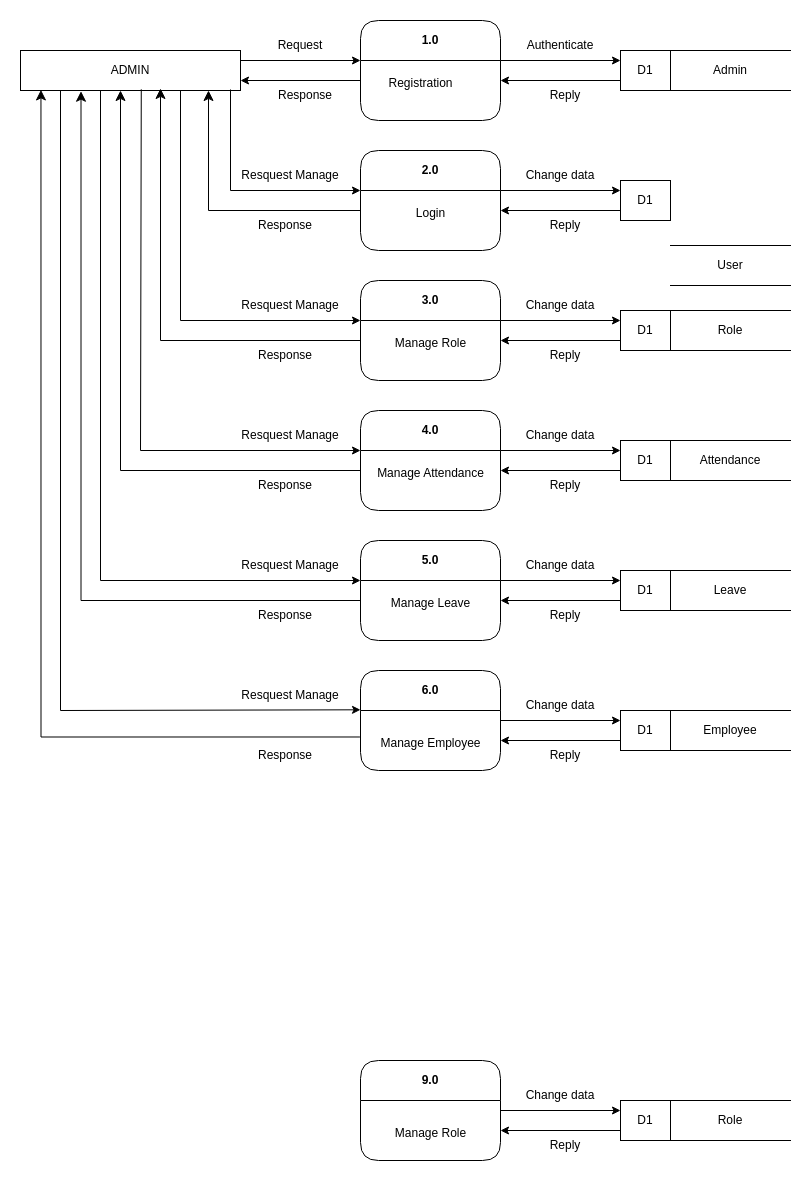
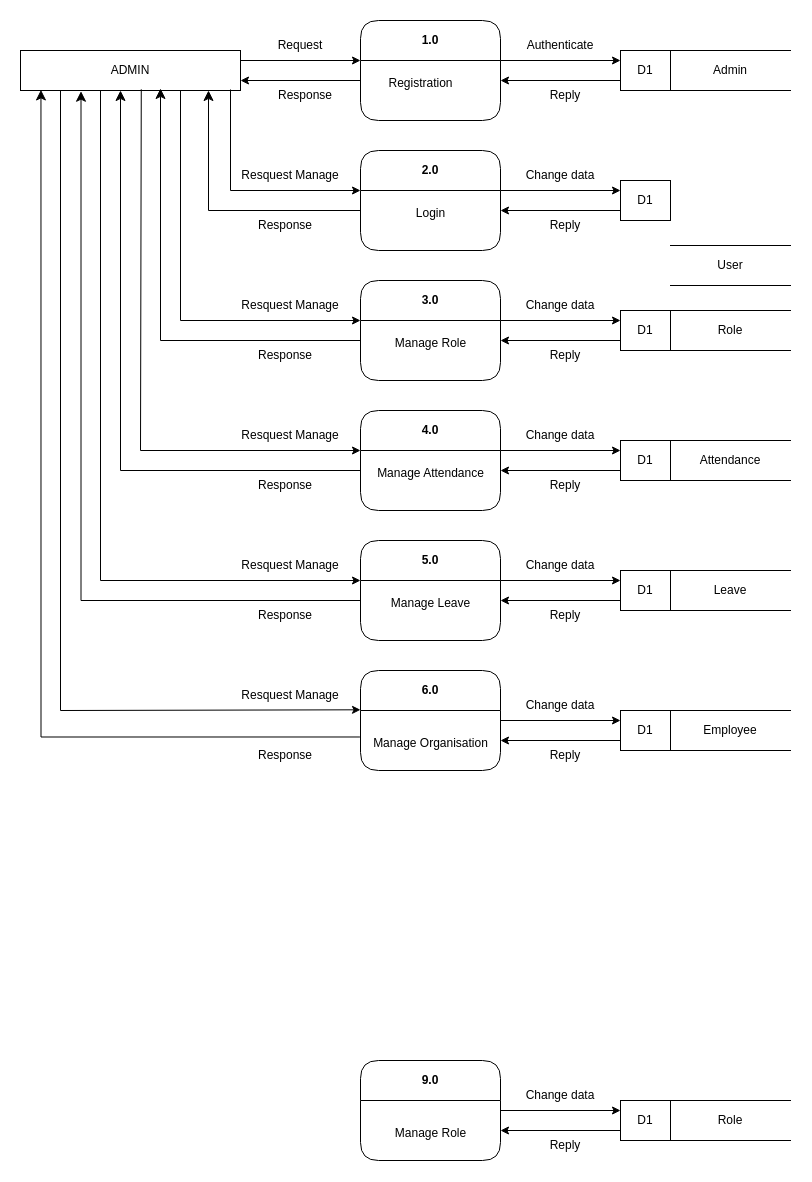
- <mxCell id="50" value="Manage Employee" style="text;html=1;align=center;verticalAlign=middle;resizable=0;points=[];autosize=1;strokeColor=none;fillColor=none;" vertex="1" parent="1"><mxGeometry x="360" y="728" width="140" height="30" as="geometry" /></mxCell>
+ <mxCell id="50" value="Manage Organisation" style="text;html=1;align=center;verticalAlign=middle;resizable=0;points=[];autosize=1;strokeColor=none;fillColor=none;" vertex="1" parent="1"><mxGeometry x="360" y="728" width="140" height="30" as="geometry" /></mxCell>
